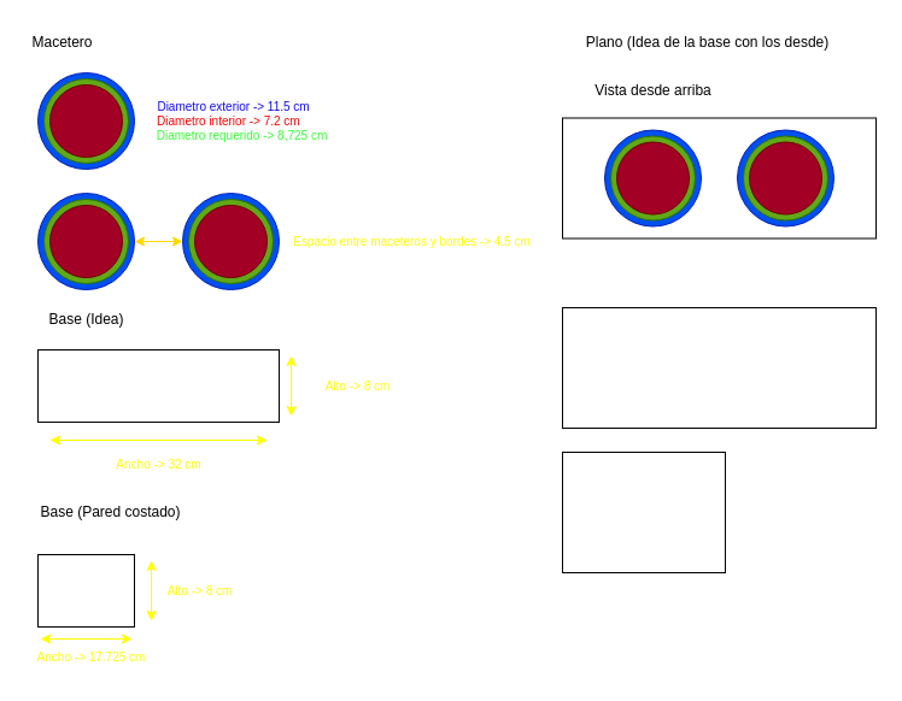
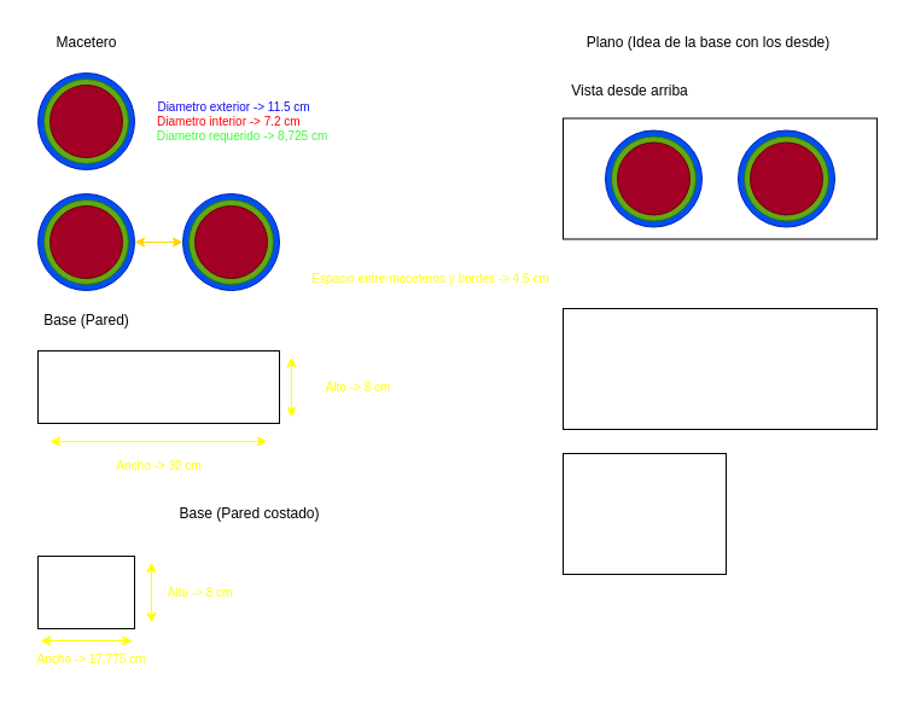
- <mxCell id="3" value="Macetero" style="text;html=1;align=center;verticalAlign=middle;resizable=0;points=[];autosize=1;strokeColor=none;fillColor=none;" vertex="1" parent="1"><mxGeometry x="16" y="20" width="70" height="30" as="geometry" /></mxCell>
+ <mxCell id="3" value="Macetero" style="text;html=1;align=center;verticalAlign=middle;resizable=0;points=[];autosize=1;strokeColor=none;fillColor=none;" vertex="1" parent="1"><mxGeometry x="36" y="20" width="70" height="30" as="geometry" /></mxCell>
- <mxCell id="29" value="Vista desde arriba" style="text;html=1;align=center;verticalAlign=middle;resizable=0;points=[];autosize=1;strokeColor=none;fillColor=none;" vertex="1" parent="1"><mxGeometry x="481" y="60" width="120" height="30" as="geometry" /></mxCell>
+ <mxCell id="29" value="Vista desde arriba" style="text;html=1;align=center;verticalAlign=middle;resizable=0;points=[];autosize=1;strokeColor=none;fillColor=none;" vertex="1" parent="1"><mxGeometry x="461" y="60" width="120" height="30" as="geometry" /></mxCell>
- <mxCell id="13" value="Espacio entre maceteros y bordes -&amp;gt; 4.5 cm" style="text;html=1;align=center;verticalAlign=middle;resizable=0;points=[];autosize=1;fontSize=10;fontColor=#FFFF00;" vertex="1" parent="1"><mxGeometry x="231" y="185" width="220" height="30" as="geometry" /></mxCell>
+ <mxCell id="13" value="Espacio entre maceteros y bordes -&amp;gt; 4.5 cm" style="text;html=1;align=center;verticalAlign=middle;resizable=0;points=[];autosize=1;fontSize=10;fontColor=#FFFF00;" vertex="1" parent="1"><mxGeometry x="246" y="215" width="220" height="30" as="geometry" /></mxCell>
- <mxCell id="18" value="Base (Idea)" style="text;html=1;align=center;verticalAlign=middle;resizable=0;points=[];autosize=1;strokeColor=none;fillColor=none;" vertex="1" parent="1"><mxGeometry x="26" y="250" width="90" height="30" as="geometry" /></mxCell>
+ <mxCell id="18" value="Base (Pared)" style="text;html=1;align=center;verticalAlign=middle;resizable=0;points=[];autosize=1;strokeColor=none;fillColor=none;" vertex="1" parent="1"><mxGeometry x="26" y="250" width="90" height="30" as="geometry" /></mxCell>
- <mxCell id="31" value="Base (Pared costado)" style="text;html=1;align=center;verticalAlign=middle;resizable=0;points=[];autosize=1;strokeColor=none;fillColor=none;" vertex="1" parent="1"><mxGeometry x="21" y="410" width="140" height="30" as="geometry" /></mxCell>
+ <mxCell id="31" value="Base (Pared costado)" style="text;html=1;align=center;verticalAlign=middle;resizable=0;points=[];autosize=1;strokeColor=none;fillColor=none;" vertex="1" parent="1"><mxGeometry x="136" y="410" width="140" height="30" as="geometry" /></mxCell>
- <mxCell id="36" value="Ancho -&amp;gt; 17.725 cm" style="text;html=1;align=center;verticalAlign=middle;resizable=0;points=[];autosize=1;fontSize=10;fontColor=#FFFF00;" vertex="1" parent="1"><mxGeometry x="20" y="530" width="110" height="30" as="geometry" /></mxCell>
+ <mxCell id="36" value="Ancho -&amp;gt; 17.775 cm" style="text;html=1;align=center;verticalAlign=middle;resizable=0;points=[];autosize=1;fontSize=10;fontColor=#FFFF00;" vertex="1" parent="1"><mxGeometry x="20" y="530" width="110" height="30" as="geometry" /></mxCell>
